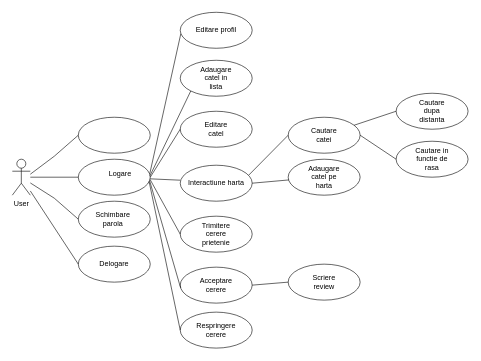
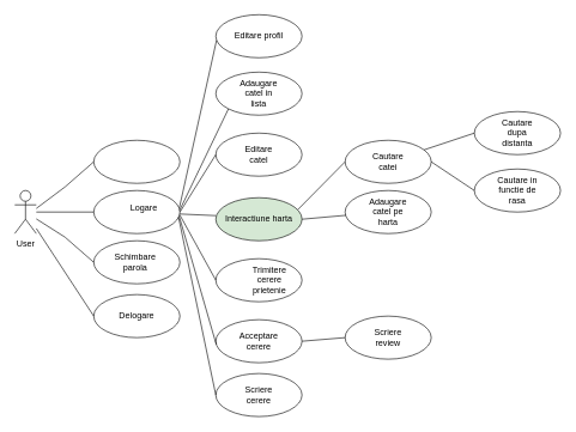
- <mxCell id="20" value="Interactiune harta" style="ellipse;whiteSpace=wrap;html=1;" vertex="1" parent="1"><mxGeometry x="300" y="275" width="120" height="60" as="geometry" /></mxCell>
+ <mxCell id="20" value="Interactiune harta" style="ellipse;whiteSpace=wrap;html=1;fillColor=#d5e8d4;" vertex="1" parent="1"><mxGeometry x="300" y="275" width="120" height="60" as="geometry" /></mxCell>
- <mxCell id="14" value="Trimitere cerere prietenie" style="text;html=1;strokeColor=none;fillColor=none;align=center;verticalAlign=middle;whiteSpace=wrap;rounded=0;" vertex="1" parent="1"><mxGeometry x="330" y="377.5" width="60" height="25" as="geometry" /></mxCell>
+ <mxCell id="14" value="Trimitere cerere prietenie" style="text;html=1;strokeColor=none;fillColor=none;align=center;verticalAlign=middle;whiteSpace=wrap;rounded=0;" vertex="1" parent="1"><mxGeometry x="345" y="377.5" width="60" height="25" as="geometry" /></mxCell>
- <mxCell id="30" value="Respringere cerere" style="text;html=1;strokeColor=none;fillColor=none;align=center;verticalAlign=middle;whiteSpace=wrap;rounded=0;" vertex="1" parent="1"><mxGeometry x="330" y="535" width="60" height="30" as="geometry" /></mxCell>
+ <mxCell id="30" value="Scriere cerere" style="text;html=1;strokeColor=none;fillColor=none;align=center;verticalAlign=middle;whiteSpace=wrap;rounded=0;" vertex="1" parent="1"><mxGeometry x="330" y="535" width="60" height="30" as="geometry" /></mxCell>
